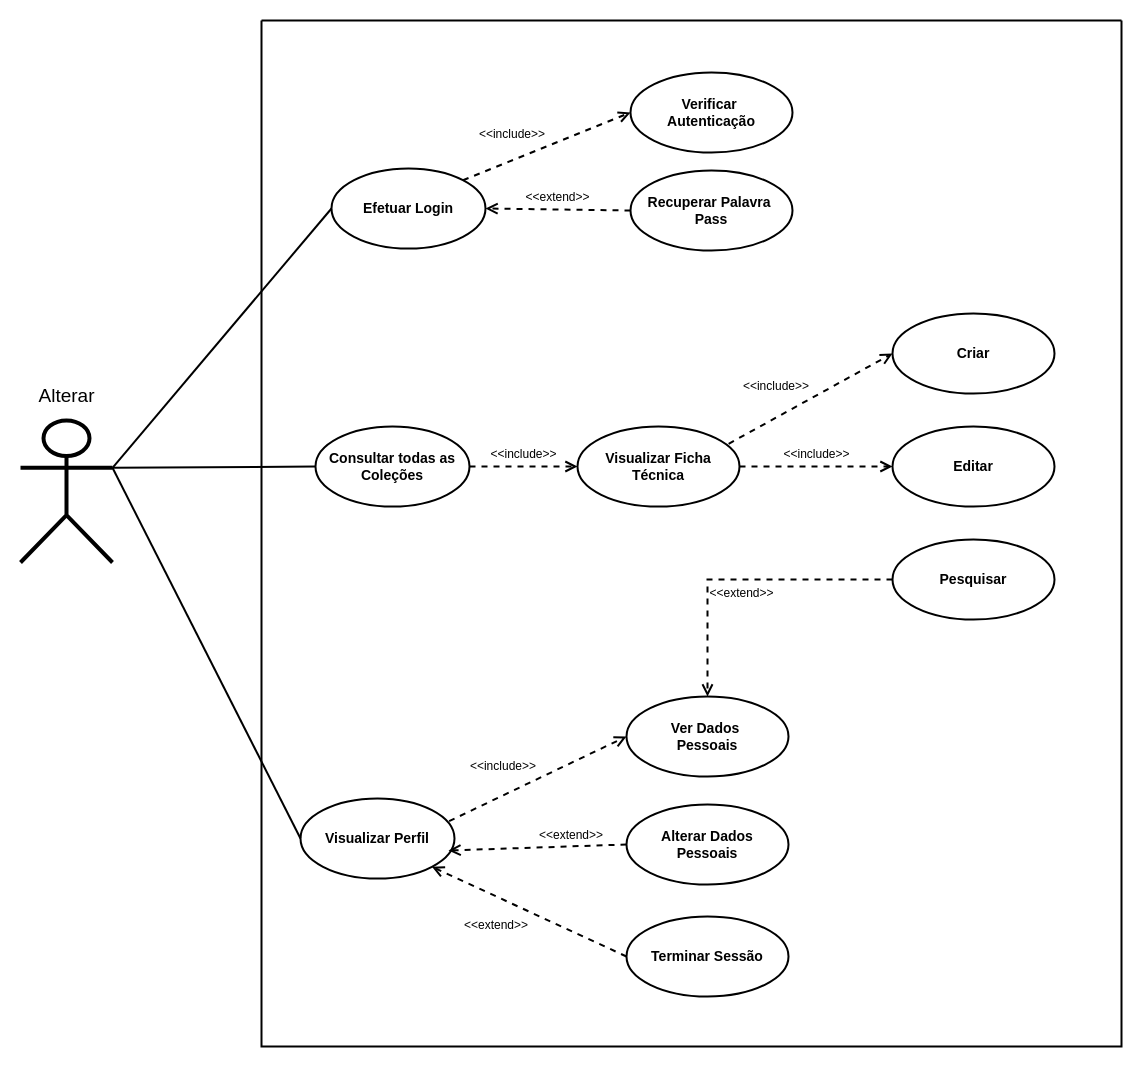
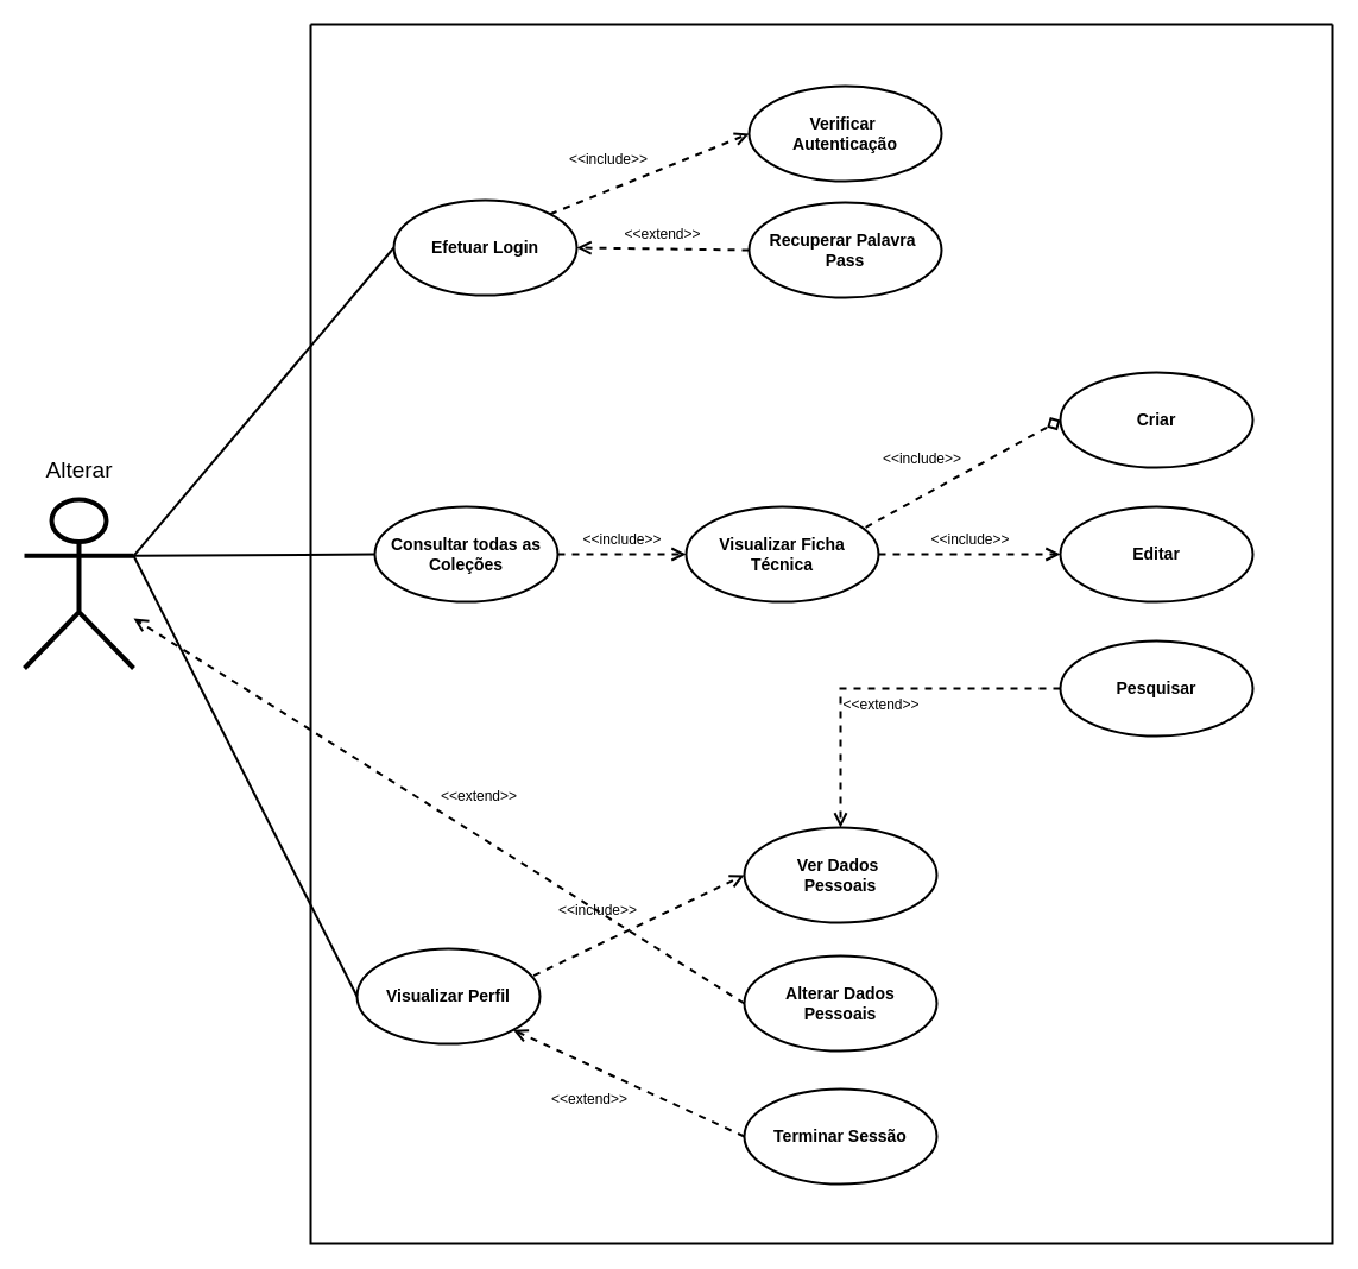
- <mxCell id="10" value="&amp;lt;&amp;lt;include&amp;gt;&amp;gt;" style="endArrow=open;startArrow=none;endFill=0;startFill=0;endSize=8;html=1;verticalAlign=bottom;dashed=1;labelBackgroundColor=none;rounded=0;strokeWidth=2;fontColor=default;spacingBottom=3;labelPosition=left;verticalLabelPosition=top;align=right;exitX=0.933;exitY=0.216;exitDx=0;exitDy=0;entryX=0;entryY=0.5;entryDx=0;entryDy=0;fontSize=12;exitPerimeter=0;" parent="2" source="13" target="9" edge="1"><mxGeometry width="160" relative="1" as="geometry"><mxPoint x="500" y="612" as="sourcePoint" /><mxPoint x="424" y="365" as="targetPoint" /></mxGeometry></mxCell>
+ <mxCell id="10" value="&amp;lt;&amp;lt;include&amp;gt;&amp;gt;" style="endArrow=diamond;startArrow=none;endFill=0;startFill=0;endSize=8;html=1;verticalAlign=bottom;dashed=1;labelBackgroundColor=none;rounded=0;strokeWidth=2;fontColor=default;spacingBottom=3;labelPosition=left;verticalLabelPosition=top;align=right;exitX=0.933;exitY=0.216;exitDx=0;exitDy=0;entryX=0;entryY=0.5;entryDx=0;entryDy=0;fontSize=12;exitPerimeter=0;" parent="2" source="13" target="9" edge="1"><mxGeometry width="160" relative="1" as="geometry"><mxPoint x="500" y="612" as="sourcePoint" /><mxPoint x="424" y="365" as="targetPoint" /></mxGeometry></mxCell>
- <mxCell id="20" value="&amp;lt;&amp;lt;extend&amp;gt;&amp;gt;" style="endArrow=open;startArrow=none;endFill=0;startFill=0;endSize=8;html=1;verticalAlign=bottom;dashed=1;labelBackgroundColor=none;rounded=0;strokeWidth=2;exitX=0;exitY=0.5;exitDx=0;exitDy=0;entryX=0.961;entryY=0.65;entryDx=0;entryDy=0;fontColor=default;spacingBottom=3;entryPerimeter=0;labelPosition=right;verticalLabelPosition=top;align=left;fontSize=12;" parent="2" source="19" target="5" edge="1"><mxGeometry width="160" relative="1" as="geometry"><mxPoint x="278" y="1071" as="sourcePoint" /><mxPoint x="202" y="824" as="targetPoint" /></mxGeometry></mxCell>
+ <mxCell id="20" value="&amp;lt;&amp;lt;extend&amp;gt;&amp;gt;" style="endArrow=open;startArrow=none;endFill=0;startFill=0;endSize=8;html=1;verticalAlign=bottom;dashed=1;labelBackgroundColor=none;rounded=0;strokeWidth=2;exitX=0;exitY=0.5;exitDx=0;exitDy=0;fontColor=default;spacingBottom=3;labelPosition=right;verticalLabelPosition=top;align=left;fontSize=12;" parent="2" source="19" target="24" edge="1"><mxGeometry width="160" relative="1" as="geometry"><mxPoint x="278" y="1071" as="sourcePoint" /><mxPoint x="202" y="824" as="targetPoint" /></mxGeometry></mxCell>
